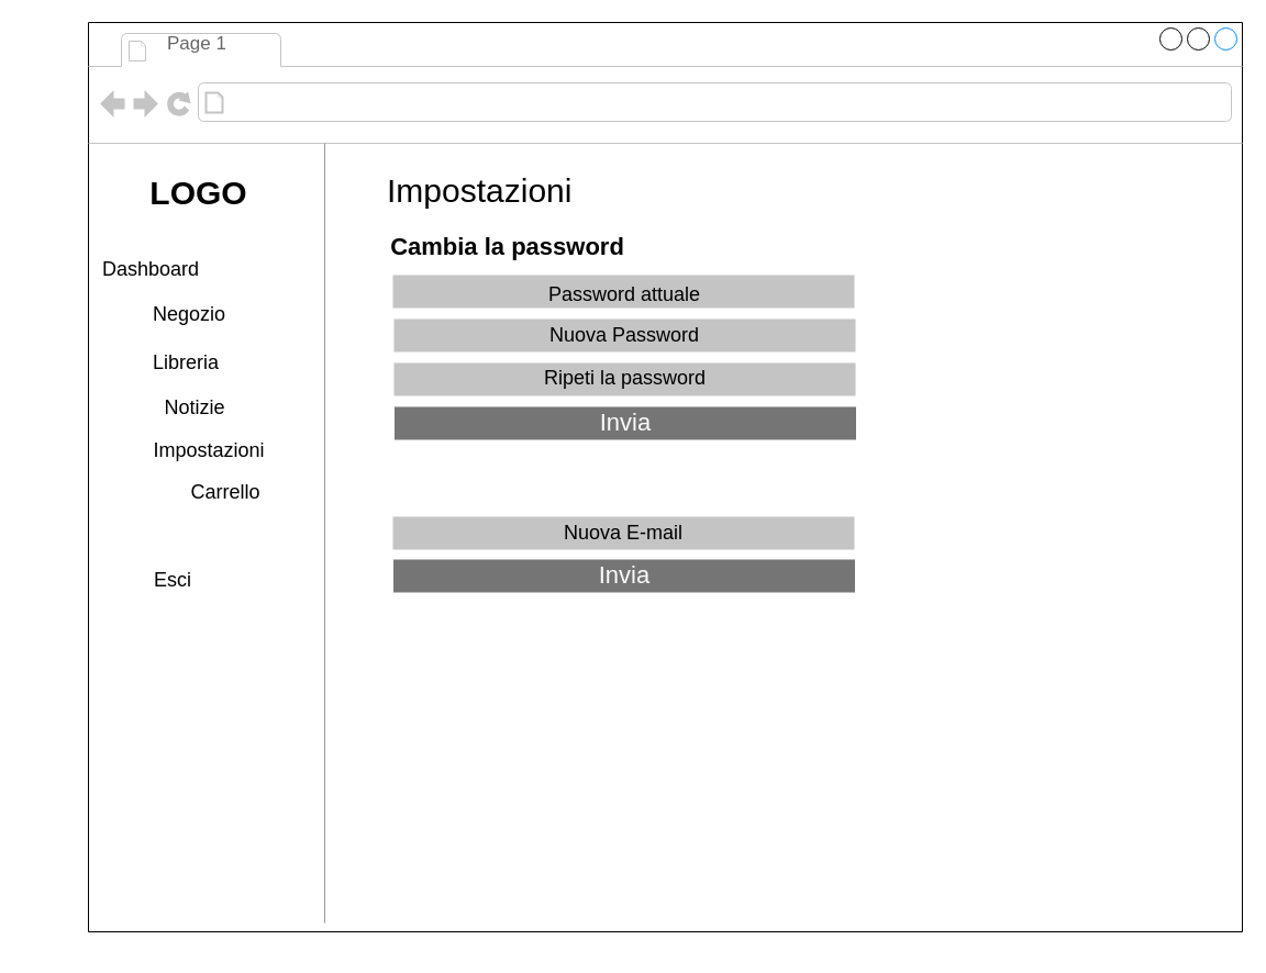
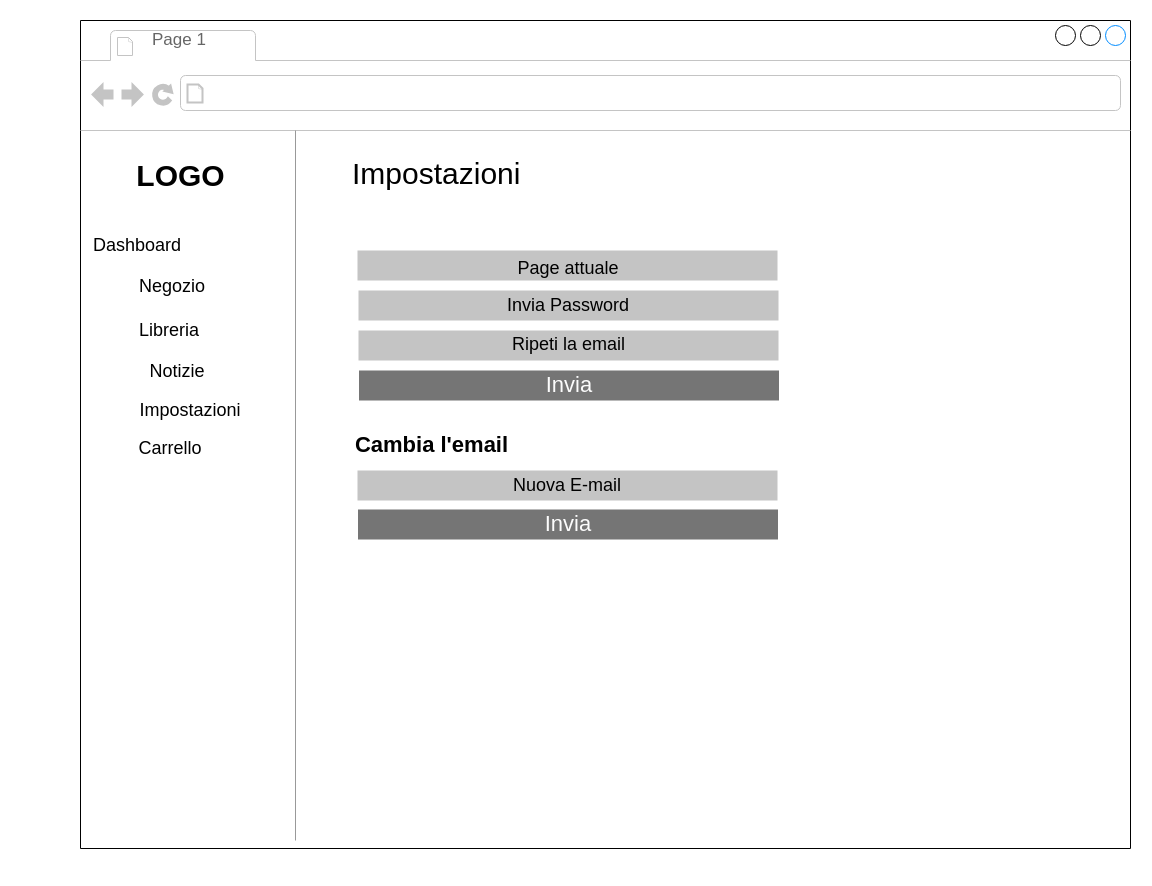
- <mxCell id="15" value="&lt;b&gt;&lt;font style=&quot;font-size: 22px&quot;&gt;Cambia la password&lt;/font&gt;&lt;/b&gt;" style="text;html=1;strokeColor=none;fillColor=none;align=center;verticalAlign=middle;whiteSpace=wrap;rounded=0;fontSize=30;" parent="2" vertex="1"><mxGeometry x="272" y="186" width="219" height="30" as="geometry" /></mxCell>
- <mxCell id="19" value="&lt;font style=&quot;font-size: 18px&quot;&gt;Password attuale&lt;/font&gt;" style="text;html=1;strokeColor=none;fillColor=none;align=center;verticalAlign=middle;whiteSpace=wrap;rounded=0;fontSize=31;" parent="2" vertex="1"><mxGeometry x="417" y="228" width="142" height="30" as="geometry" /></mxCell>
+ <mxCell id="19" value="&lt;font style=&quot;font-size: 18px&quot;&gt;Page attuale&lt;/font&gt;" style="text;html=1;strokeColor=none;fillColor=none;align=center;verticalAlign=middle;whiteSpace=wrap;rounded=0;fontSize=31;" parent="2" vertex="1"><mxGeometry x="417" y="228" width="142" height="30" as="geometry" /></mxCell>
- <mxCell id="20" value="&lt;font style=&quot;font-size: 18px&quot;&gt;Nuova Password&lt;/font&gt;" style="text;html=1;strokeColor=none;fillColor=none;align=center;verticalAlign=middle;whiteSpace=wrap;rounded=0;fontSize=31;" parent="2" vertex="1"><mxGeometry x="417" y="265" width="142" height="30" as="geometry" /></mxCell>
+ <mxCell id="20" value="&lt;font style=&quot;font-size: 18px&quot;&gt;Invia Password&lt;/font&gt;" style="text;html=1;strokeColor=none;fillColor=none;align=center;verticalAlign=middle;whiteSpace=wrap;rounded=0;fontSize=31;" parent="2" vertex="1"><mxGeometry x="417" y="265" width="142" height="30" as="geometry" /></mxCell>
- <mxCell id="21" value="&lt;font style=&quot;font-size: 18px&quot;&gt;Ripeti la password&lt;/font&gt;" style="text;html=1;strokeColor=none;fillColor=none;align=center;verticalAlign=middle;whiteSpace=wrap;rounded=0;fontSize=31;" parent="2" vertex="1"><mxGeometry x="412" y="304" width="153" height="30" as="geometry" /></mxCell>
+ <mxCell id="21" value="&lt;font style=&quot;font-size: 18px&quot;&gt;Ripeti la email&lt;/font&gt;" style="text;html=1;strokeColor=none;fillColor=none;align=center;verticalAlign=middle;whiteSpace=wrap;rounded=0;fontSize=31;" parent="2" vertex="1"><mxGeometry x="412" y="304" width="153" height="30" as="geometry" /></mxCell>
+ <mxCell id="23" value="&lt;b&gt;&lt;font style=&quot;font-size: 22px&quot;&gt;Cambia l'email&lt;/font&gt;&lt;/b&gt;" style="text;html=1;strokeColor=none;fillColor=none;align=center;verticalAlign=middle;whiteSpace=wrap;rounded=0;fontSize=30;" parent="2" vertex="1"><mxGeometry x="272" y="406" width="159" height="30" as="geometry" /></mxCell>
- <mxCell id="11" value="&lt;font style=&quot;font-size: 18px&quot;&gt;Carrello&lt;br&gt;&lt;/font&gt;" style="text;html=1;strokeColor=none;fillColor=none;align=center;verticalAlign=middle;whiteSpace=wrap;rounded=0;fontSize=31;" parent="2" vertex="1"><mxGeometry x="95" y="408" width="60" height="30" as="geometry" /></mxCell>
+ <mxCell id="11" value="&lt;font style=&quot;font-size: 18px&quot;&gt;Carrello&lt;br&gt;&lt;/font&gt;" style="text;html=1;strokeColor=none;fillColor=none;align=center;verticalAlign=middle;whiteSpace=wrap;rounded=0;fontSize=31;" parent="2" vertex="1"><mxGeometry x="60" y="408" width="60" height="30" as="geometry" /></mxCell>
- <mxCell id="12" value="&lt;font style=&quot;font-size: 18px&quot;&gt;Esci&lt;br&gt;&lt;/font&gt;" style="text;html=1;strokeColor=none;fillColor=none;align=center;verticalAlign=middle;whiteSpace=wrap;rounded=0;fontSize=31;" parent="2" vertex="1"><mxGeometry x="47" y="488" width="60" height="30" as="geometry" /></mxCell>
